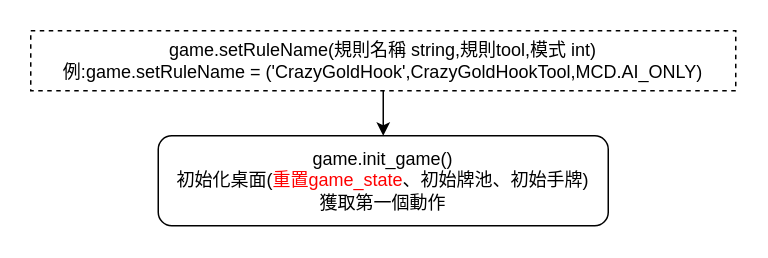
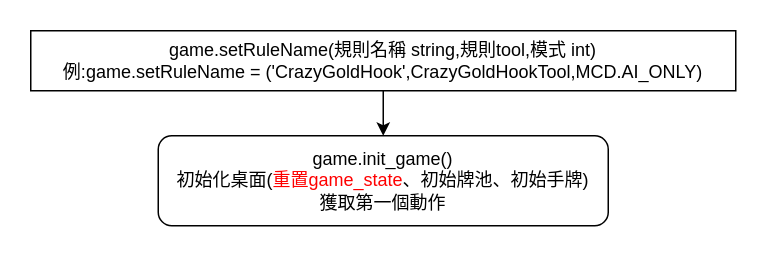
- <mxCell id="3" value="game.setRuleName(規則名稱 string,規則tool,模式 int)&lt;div&gt;&lt;span style=&quot;background-color: transparent; color: light-dark(rgb(0, 0, 0), rgb(255, 255, 255));&quot;&gt;例:&lt;/span&gt;&lt;span style=&quot;background-color: transparent; color: light-dark(rgb(0, 0, 0), rgb(255, 255, 255));&quot;&gt;game.setRuleName = ('CrazyGoldHook',CrazyGoldHookTool,MCD.AI_ONLY)&lt;/span&gt;&lt;/div&gt;" style="rounded=0;whiteSpace=wrap;html=1;dashed=1;" vertex="1" parent="1"><mxGeometry x="20" y="20" width="470" height="40" as="geometry" /></mxCell>
+ <mxCell id="3" value="game.setRuleName(規則名稱 string,規則tool,模式 int)&lt;div&gt;&lt;span style=&quot;background-color: transparent; color: light-dark(rgb(0, 0, 0), rgb(255, 255, 255));&quot;&gt;例:&lt;/span&gt;&lt;span style=&quot;background-color: transparent; color: light-dark(rgb(0, 0, 0), rgb(255, 255, 255));&quot;&gt;game.setRuleName = ('CrazyGoldHook',CrazyGoldHookTool,MCD.AI_ONLY)&lt;/span&gt;&lt;/div&gt;" style="rounded=0;whiteSpace=wrap;html=1;" vertex="1" parent="1"><mxGeometry x="20" y="20" width="470" height="40" as="geometry" /></mxCell>
